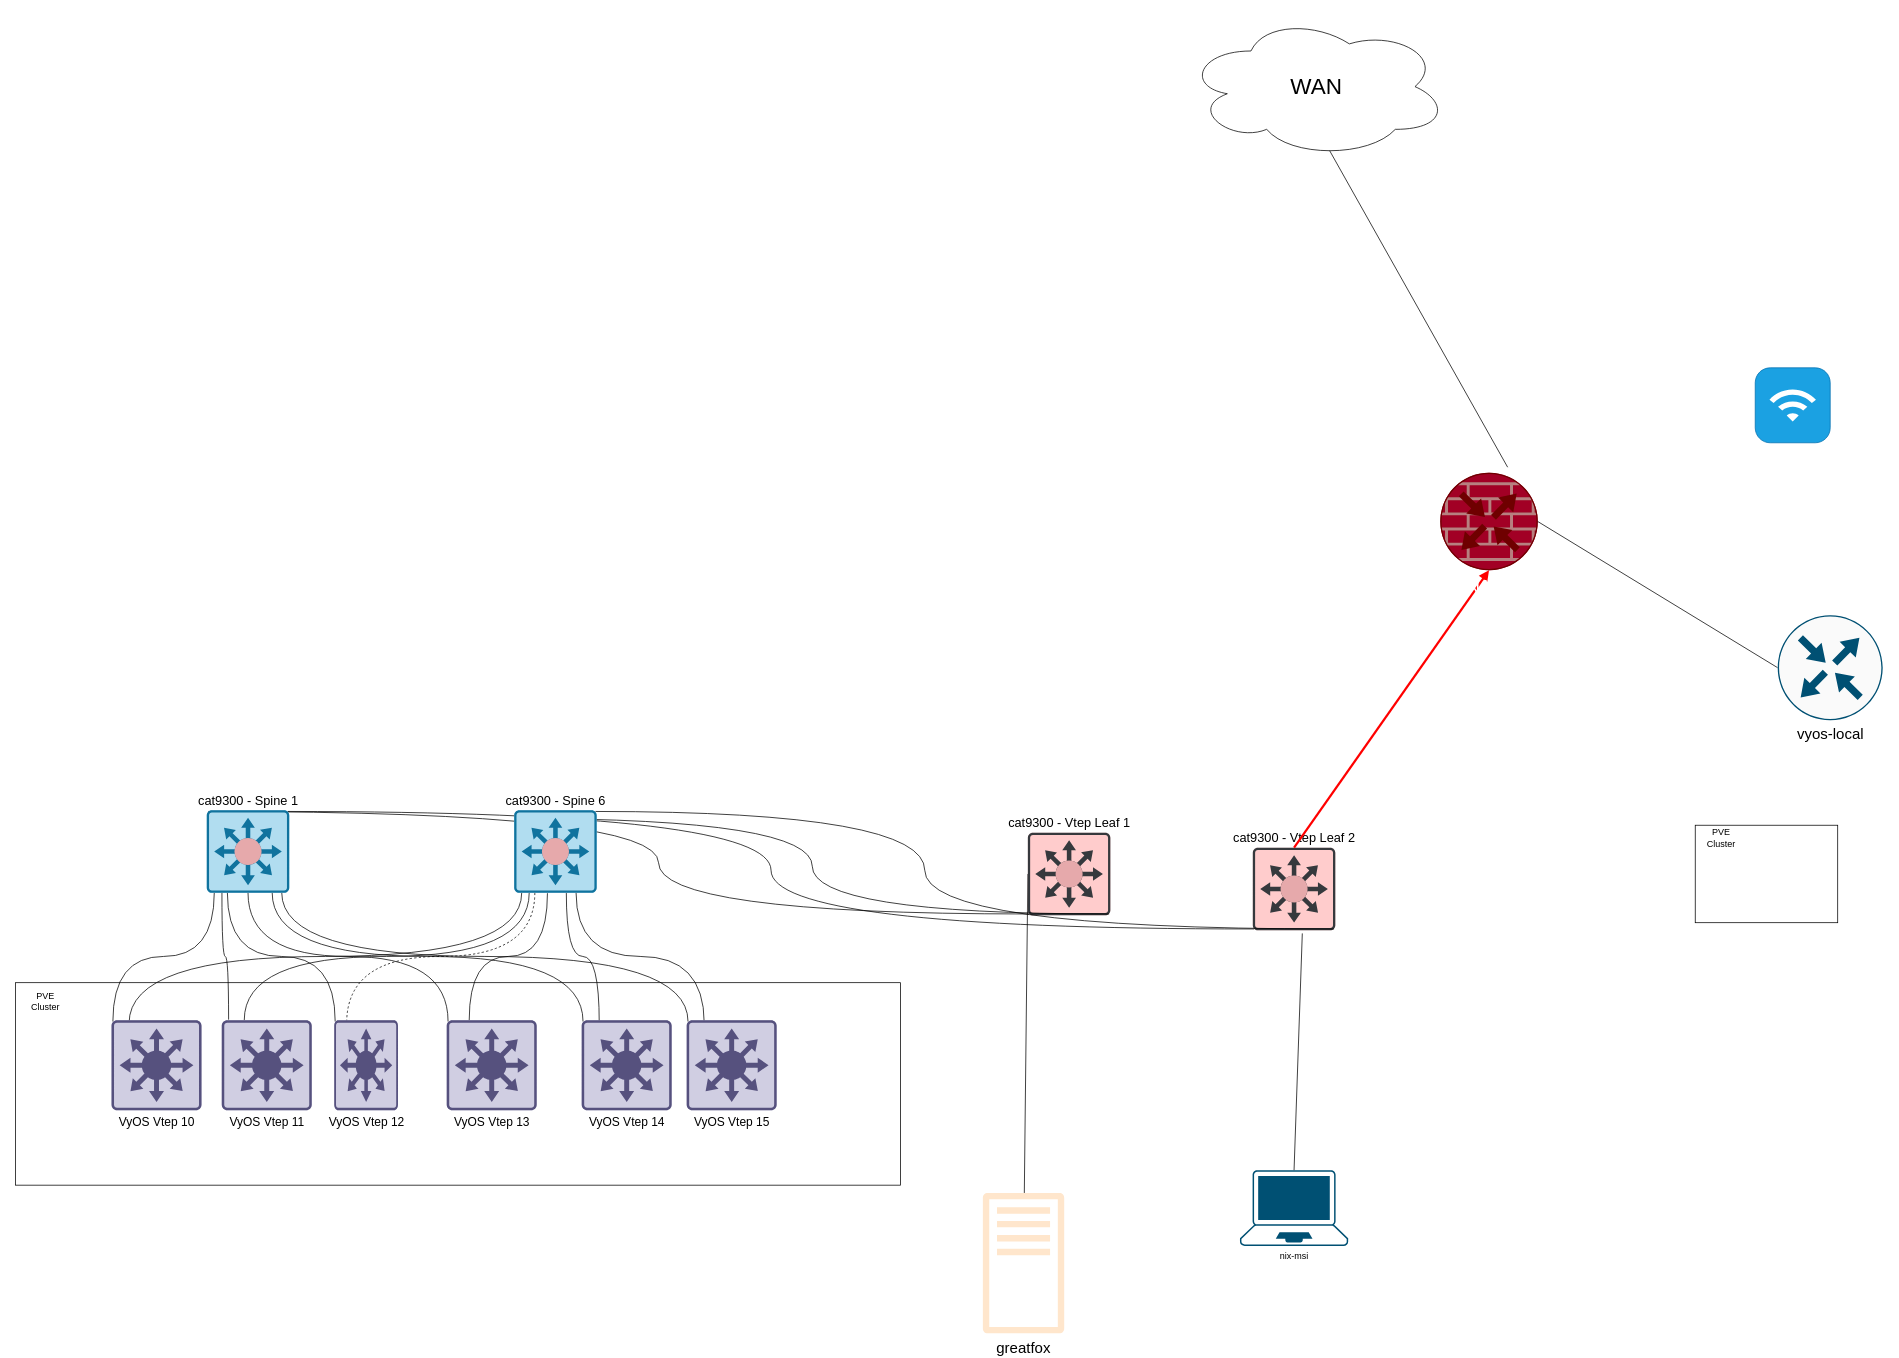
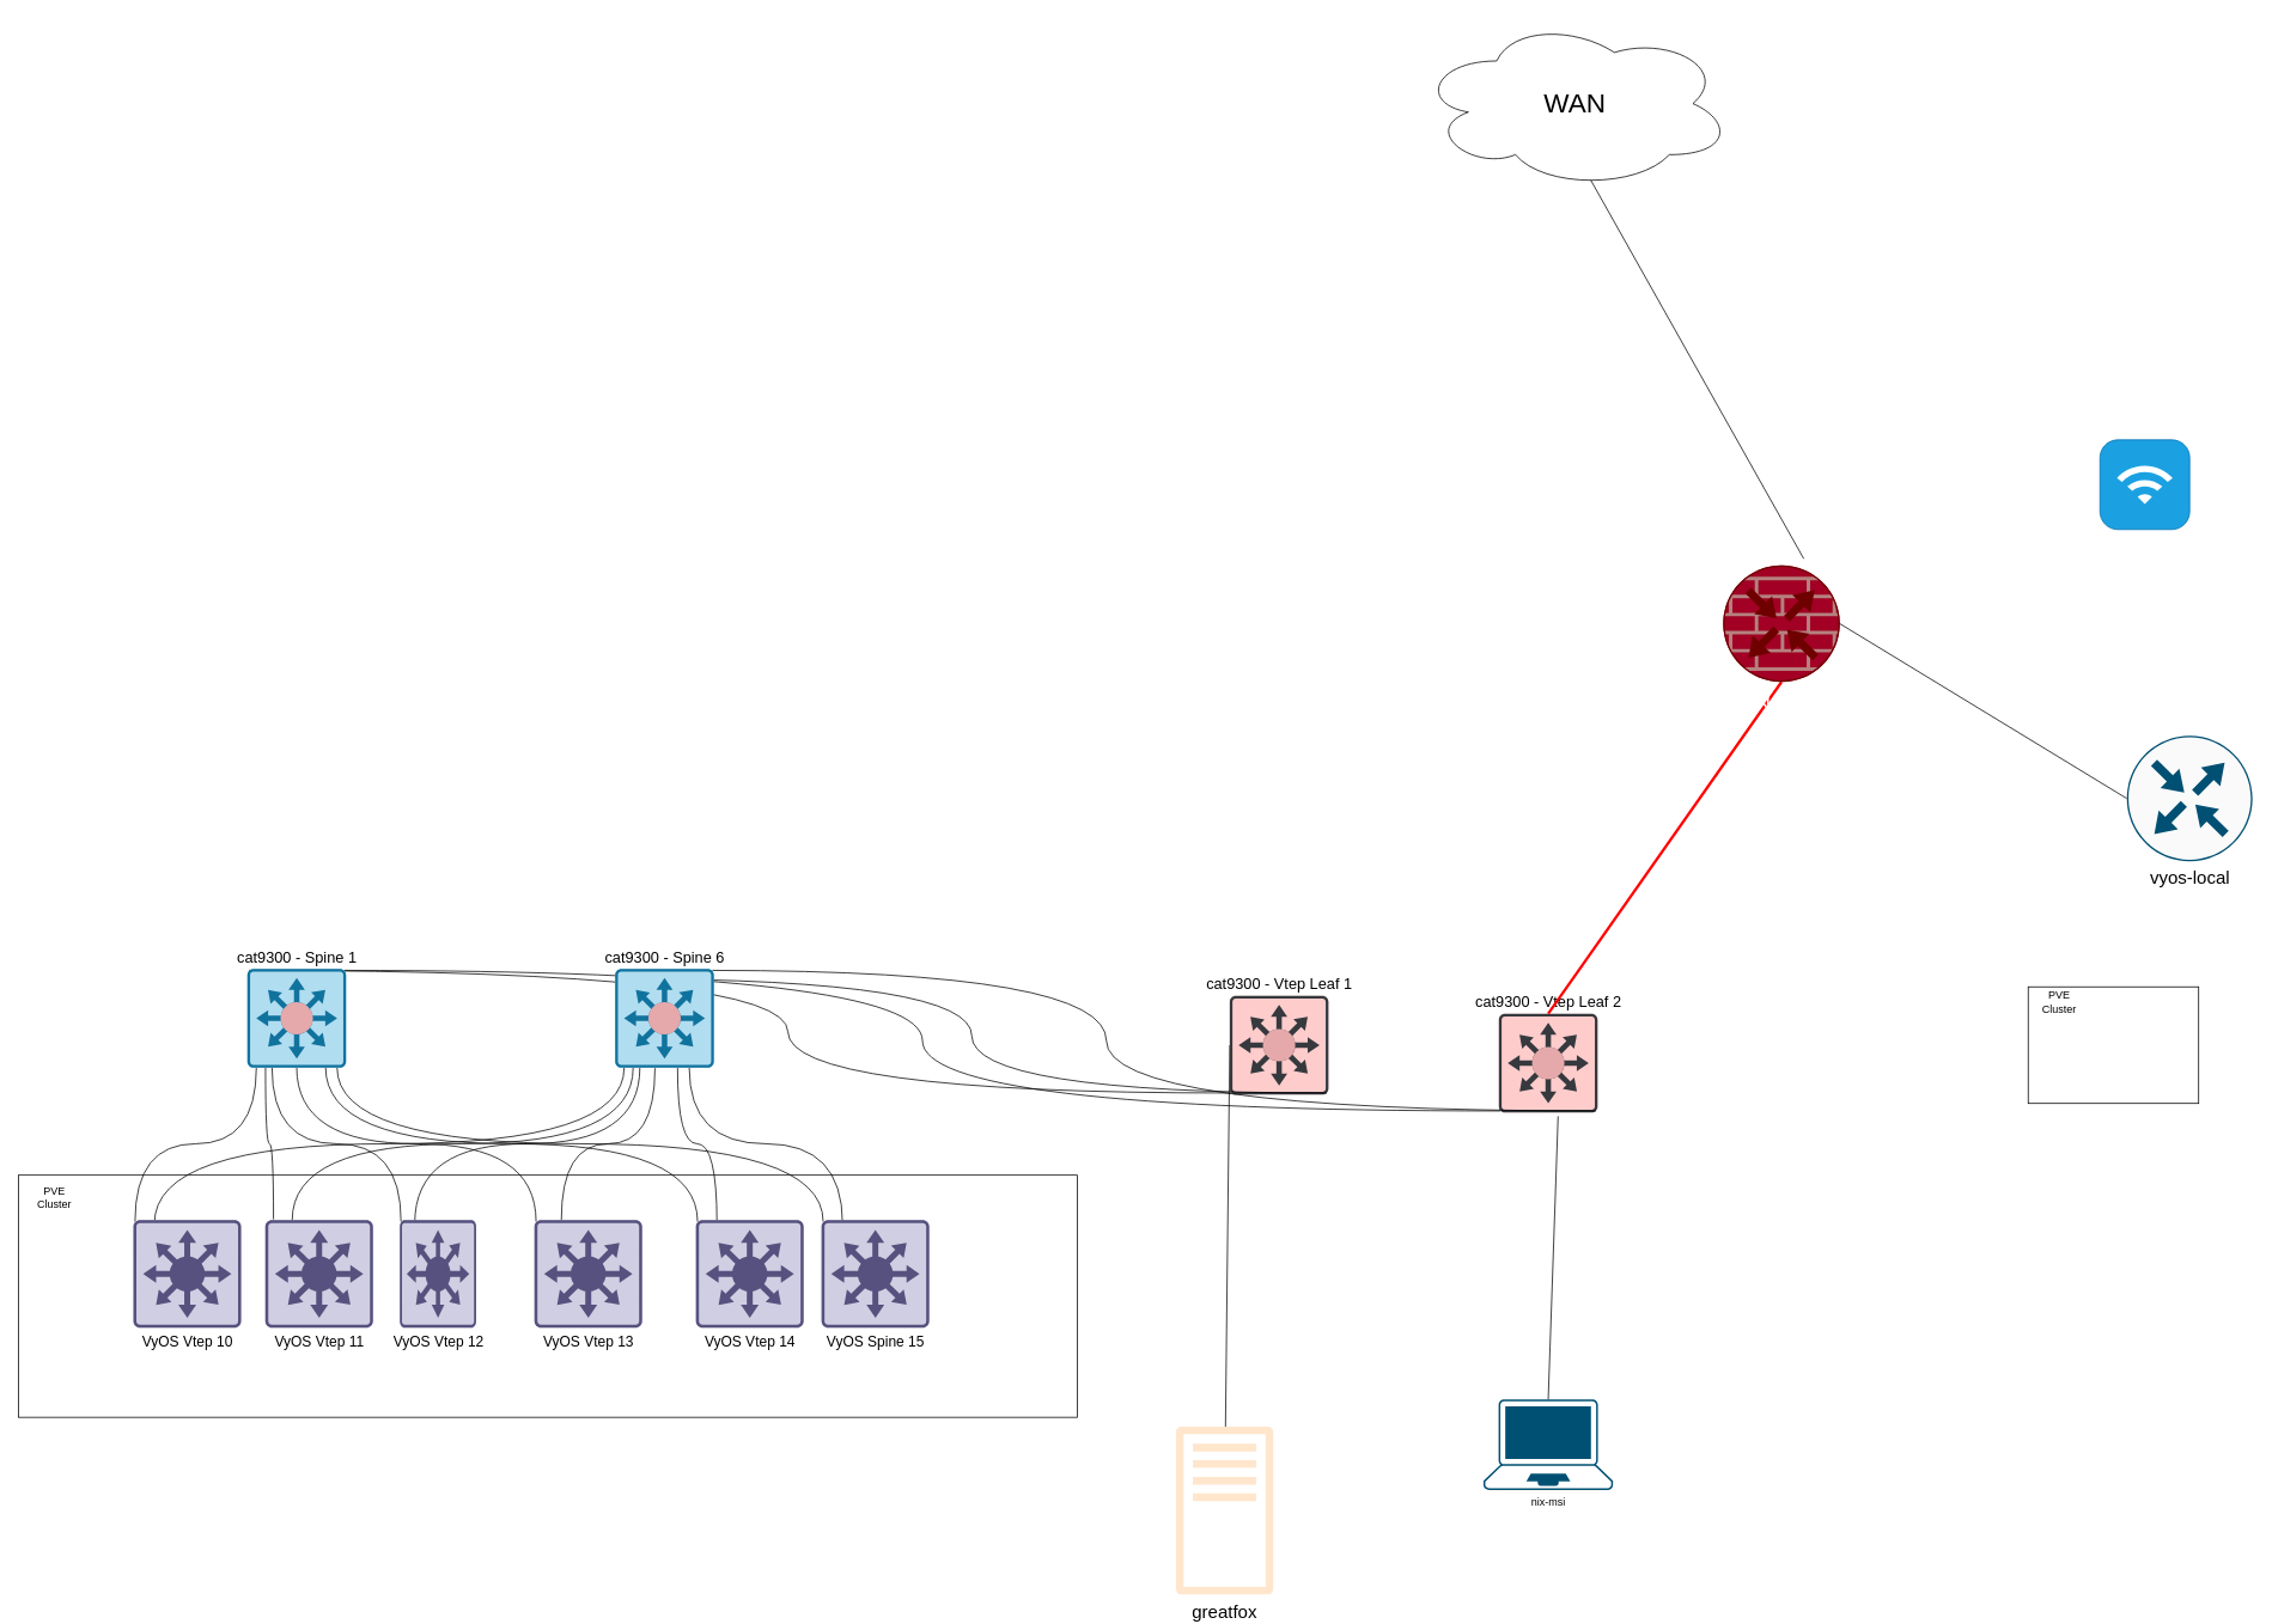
- <mxCell id="36" value="" style="endArrow=block;html=1;rounded=0;exitX=0.5;exitY=0;exitDx=0;exitDy=0;exitPerimeter=0;entryX=0.5;entryY=1;entryDx=0;entryDy=0;entryPerimeter=0;strokeWidth=3;strokeColor=#FF0000;" edge="1" parent="1" source="7" target="38"><mxGeometry width="50" height="50" relative="1" as="geometry"><mxPoint x="1280" y="870" as="sourcePoint" /><mxPoint x="1740.668" y="688" as="targetPoint" /></mxGeometry></mxCell>
+ <mxCell id="36" value="" style="endArrow=none;html=1;rounded=0;exitX=0.5;exitY=0;exitDx=0;exitDy=0;exitPerimeter=0;entryX=0.5;entryY=1;entryDx=0;entryDy=0;entryPerimeter=0;strokeWidth=3;strokeColor=#FF0000;" edge="1" parent="1" source="7" target="38"><mxGeometry width="50" height="50" relative="1" as="geometry"><mxPoint x="1280" y="870" as="sourcePoint" /><mxPoint x="1740.668" y="688" as="targetPoint" /></mxGeometry></mxCell>
- <mxCell id="17" style="rounded=0;orthogonalLoop=1;jettySize=auto;html=1;exitX=0.25;exitY=1;exitDx=0;exitDy=0;exitPerimeter=0;entryX=0.195;entryY=0.034;entryDx=0;entryDy=0;entryPerimeter=0;endArrow=none;endFill=0;edgeStyle=orthogonalEdgeStyle;curved=1;dashed=1;" parent="1" source="28" target="30" edge="1"><mxGeometry relative="1" as="geometry" /></mxCell>
+ <mxCell id="17" style="rounded=0;orthogonalLoop=1;jettySize=auto;html=1;exitX=0.25;exitY=1;exitDx=0;exitDy=0;exitPerimeter=0;entryX=0.195;entryY=0.034;entryDx=0;entryDy=0;entryPerimeter=0;endArrow=none;endFill=0;edgeStyle=orthogonalEdgeStyle;curved=1;" parent="1" source="28" target="30" edge="1"><mxGeometry relative="1" as="geometry" /></mxCell>
- <mxCell id="33" value="VyOS Vtep 15" style="sketch=0;points=[[0.015,0.015,0],[0.985,0.015,0],[0.985,0.985,0],[0.015,0.985,0],[0.25,0,0],[0.5,0,0],[0.75,0,0],[1,0.25,0],[1,0.5,0],[1,0.75,0],[0.75,1,0],[0.5,1,0],[0.25,1,0],[0,0.75,0],[0,0.5,0],[0,0.25,0]];verticalLabelPosition=bottom;html=1;verticalAlign=top;aspect=fixed;align=center;pointerEvents=1;shape=mxgraph.cisco19.rect;prIcon=l3_switch;fillColor=#d0cee2;strokeColor=#56517e;fontSize=16;labelBackgroundColor=default;" parent="1" vertex="1"><mxGeometry x="915" y="1360" width="120" height="120" as="geometry" /></mxCell>
+ <mxCell id="33" value="VyOS Spine 15" style="sketch=0;points=[[0.015,0.015,0],[0.985,0.015,0],[0.985,0.985,0],[0.015,0.985,0],[0.25,0,0],[0.5,0,0],[0.75,0,0],[1,0.25,0],[1,0.5,0],[1,0.75,0],[0.75,1,0],[0.5,1,0],[0.25,1,0],[0,0.75,0],[0,0.5,0],[0,0.25,0]];verticalLabelPosition=bottom;html=1;verticalAlign=top;aspect=fixed;align=center;pointerEvents=1;shape=mxgraph.cisco19.rect;prIcon=l3_switch;fillColor=#d0cee2;strokeColor=#56517e;fontSize=16;labelBackgroundColor=default;" parent="1" vertex="1"><mxGeometry x="915" y="1360" width="120" height="120" as="geometry" /></mxCell>
